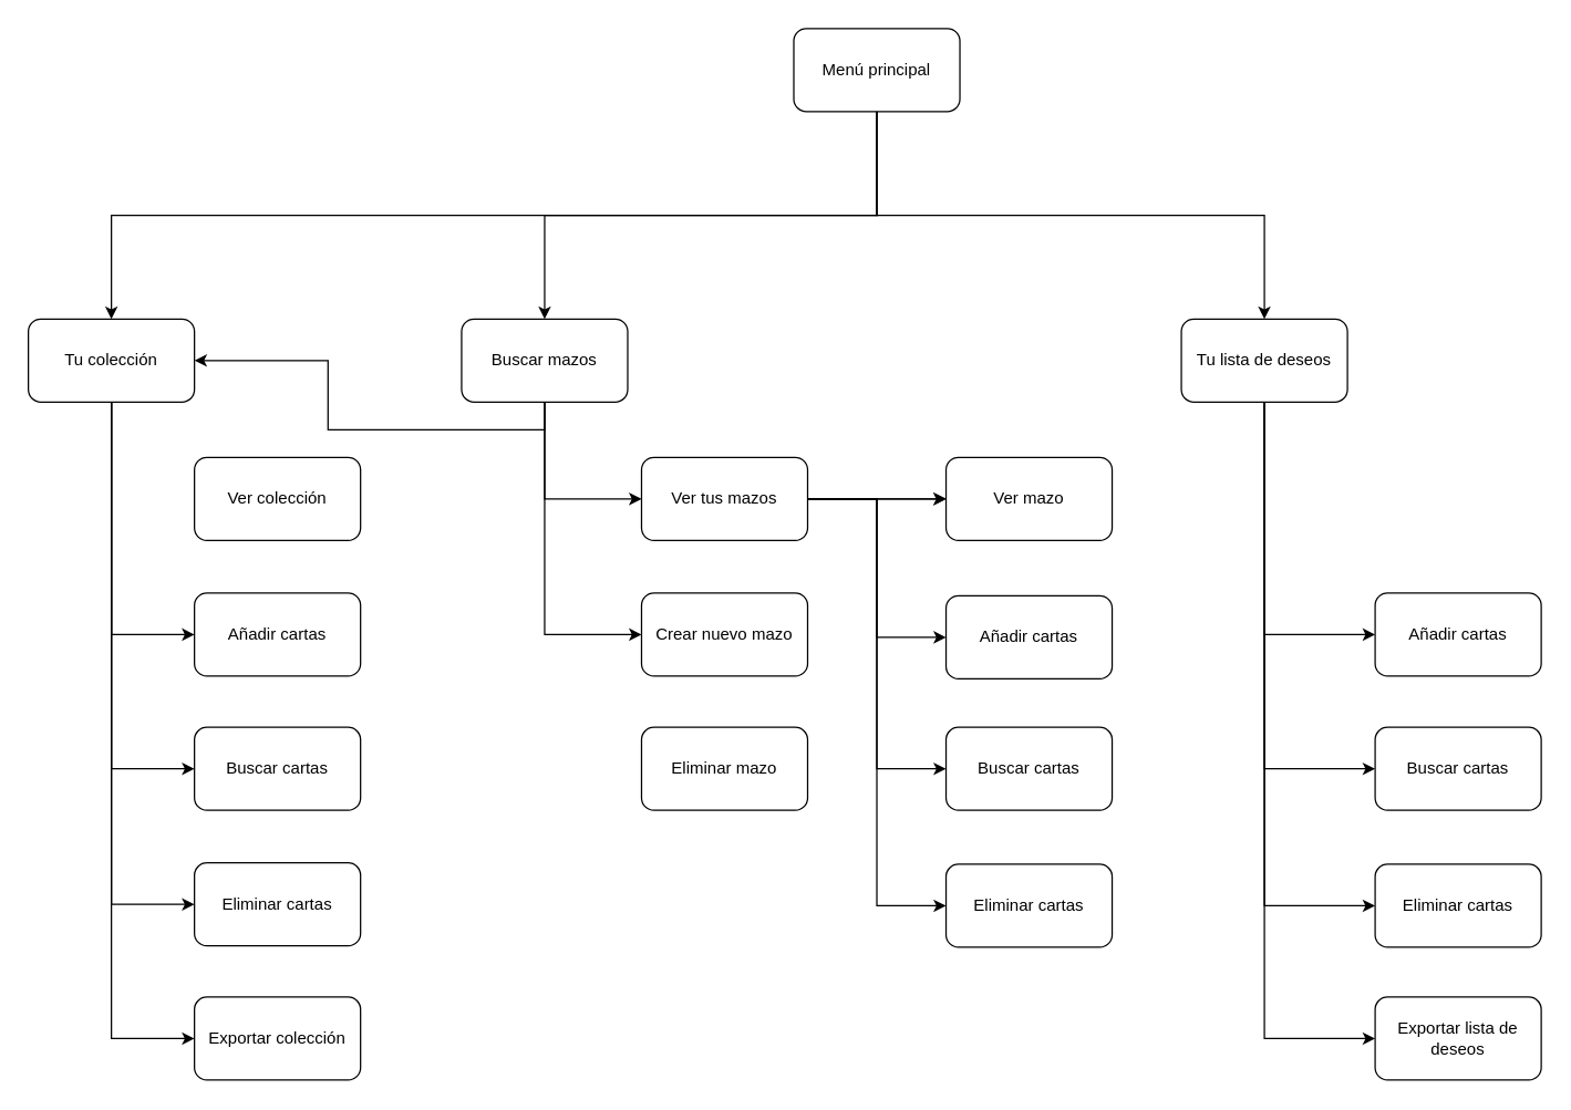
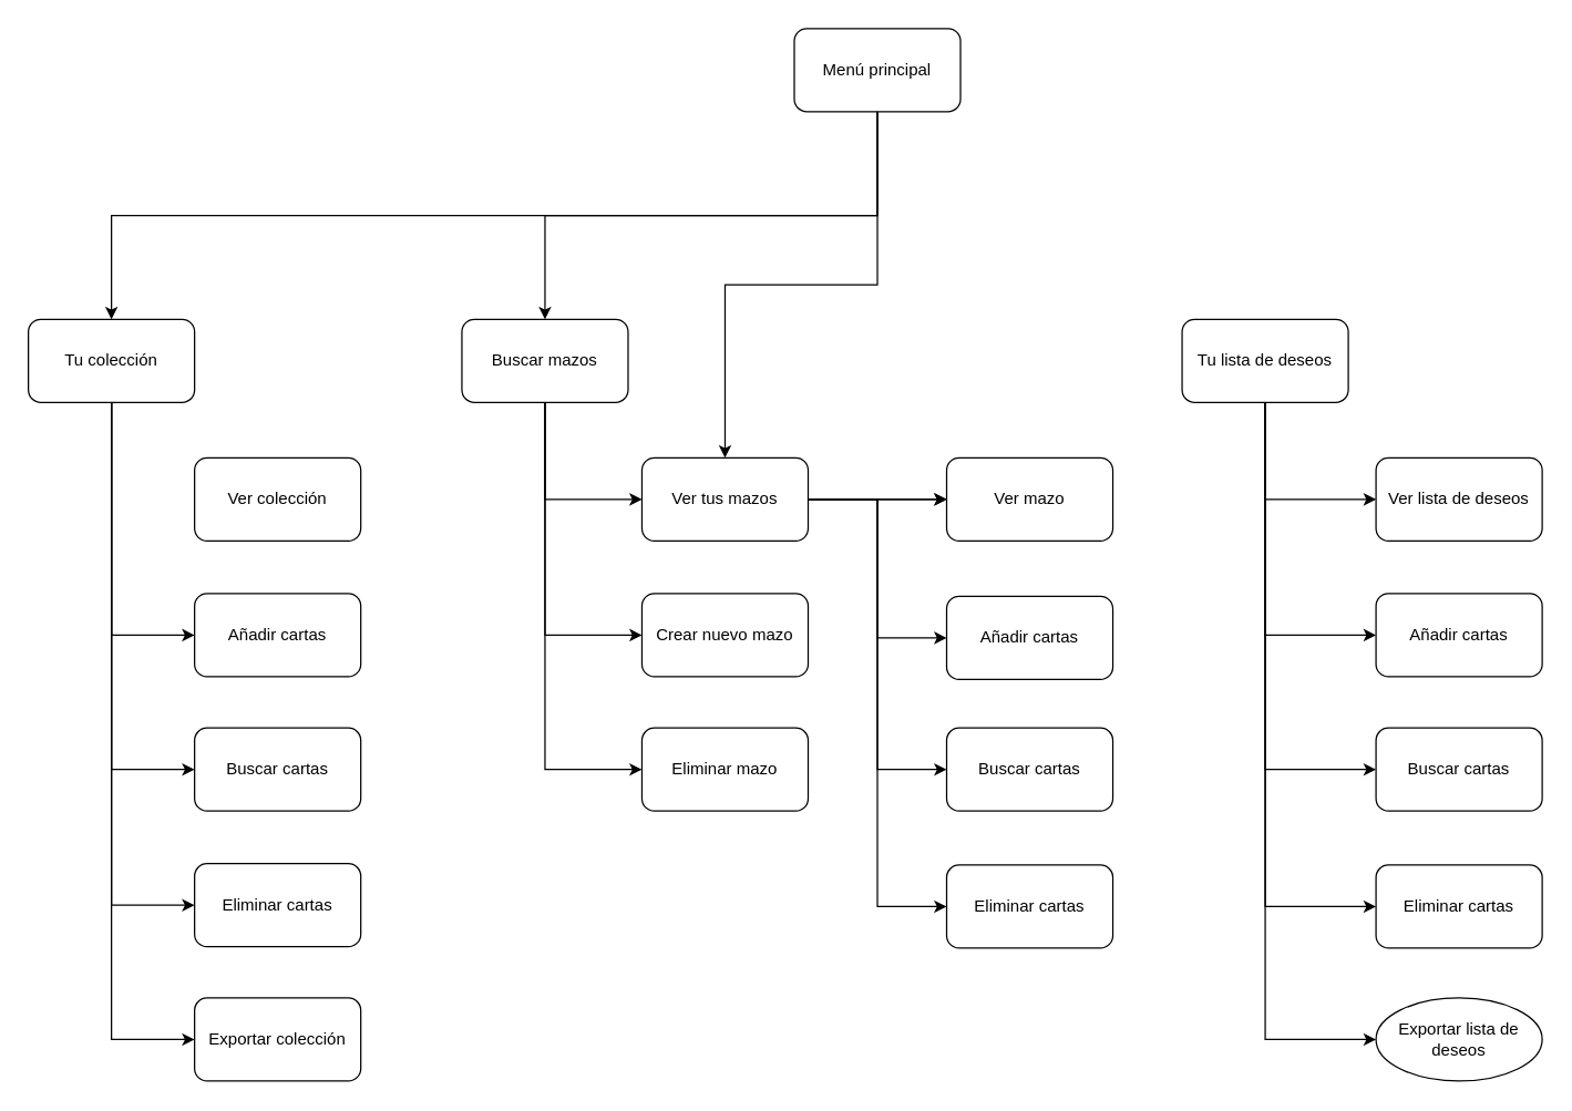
- <mxCell id="4" style="edgeStyle=orthogonalEdgeStyle;rounded=0;orthogonalLoop=1;jettySize=auto;html=1;exitX=0.5;exitY=1;exitDx=0;exitDy=0;entryX=0.5;entryY=0;entryDx=0;entryDy=0;" edge="1" parent="1" source="5" target="20"><mxGeometry relative="1" as="geometry" /></mxCell>
+ <mxCell id="4" style="edgeStyle=orthogonalEdgeStyle;rounded=0;orthogonalLoop=1;jettySize=auto;html=1;exitX=0.5;exitY=1;exitDx=0;exitDy=0;" edge="1" parent="1" source="5" target="30"><mxGeometry relative="1" as="geometry" /></mxCell>
- <mxCell id="13" style="edgeStyle=orthogonalEdgeStyle;rounded=0;orthogonalLoop=1;jettySize=auto;html=1;exitX=0.5;exitY=1;exitDx=0;exitDy=0;" edge="1" parent="1" source="14" target="10"><mxGeometry relative="1" as="geometry" /></mxCell>
+ <mxCell id="13" style="edgeStyle=orthogonalEdgeStyle;rounded=0;orthogonalLoop=1;jettySize=auto;html=1;exitX=0.5;exitY=1;exitDx=0;exitDy=0;entryX=0;entryY=0.5;entryDx=0;entryDy=0;" edge="1" parent="1" source="14" target="32"><mxGeometry relative="1" as="geometry" /></mxCell>
+ <mxCell id="15" style="edgeStyle=orthogonalEdgeStyle;rounded=0;orthogonalLoop=1;jettySize=auto;html=1;exitX=0.5;exitY=1;exitDx=0;exitDy=0;entryX=0;entryY=0.5;entryDx=0;entryDy=0;" edge="1" parent="1" source="20" target="33"><mxGeometry relative="1" as="geometry" /></mxCell>
+ <mxCell id="33" value="Ver lista de deseos" style="rounded=1;whiteSpace=wrap;html=1;" vertex="1" parent="1"><mxGeometry x="993" y="330" width="120" height="60" as="geometry" /></mxCell>
- <mxCell id="37" value="Exportar lista de deseos" style="rounded=1;whiteSpace=wrap;html=1;" vertex="1" parent="1"><mxGeometry x="993" y="720" width="120" height="60" as="geometry" /></mxCell>
+ <mxCell id="37" value="Exportar lista de deseos" style="ellipse;whiteSpace=wrap;html=1;" vertex="1" parent="1"><mxGeometry x="993" y="720" width="120" height="60" as="geometry" /></mxCell>
